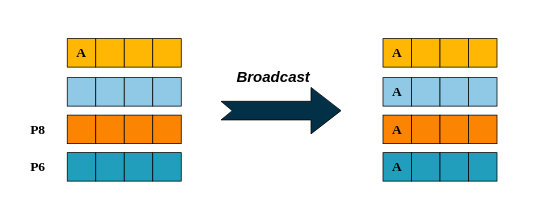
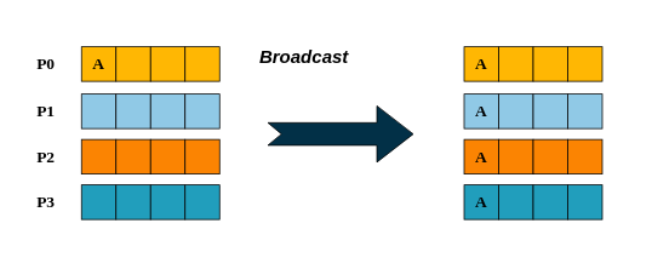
+ <mxCell id="19" value="&lt;font style=&quot;font-size: 18px;&quot; face=&quot;Times New Roman&quot;&gt;&lt;b&gt;P0&lt;/b&gt;&lt;/font&gt;" style="text;html=1;strokeColor=none;fillColor=none;align=center;verticalAlign=middle;whiteSpace=wrap;rounded=0;fontColor=#000000;" parent="1" vertex="1"><mxGeometry x="20" y="55" width="60" height="30" as="geometry" /></mxCell>
- <mxCell id="24" value="&lt;font style=&quot;font-size: 20px;&quot;&gt;&lt;b style=&quot;&quot;&gt;&lt;i style=&quot;&quot;&gt;Broadcast&lt;/i&gt;&lt;/b&gt;&lt;/font&gt;" style="text;html=1;strokeColor=none;fillColor=none;align=center;verticalAlign=middle;whiteSpace=wrap;rounded=0;" parent="1" vertex="1"><mxGeometry x="297" y="86" width="134" height="30" as="geometry" /></mxCell>
+ <mxCell id="24" value="&lt;font style=&quot;font-size: 20px;&quot;&gt;&lt;b style=&quot;&quot;&gt;&lt;i style=&quot;&quot;&gt;Broadcast&lt;/i&gt;&lt;/b&gt;&lt;/font&gt;" style="text;html=1;strokeColor=none;fillColor=none;align=center;verticalAlign=middle;whiteSpace=wrap;rounded=0;" parent="1" vertex="1"><mxGeometry x="267" y="46" width="134" height="30" as="geometry" /></mxCell>
+ <mxCell id="20" value="&lt;font style=&quot;font-size: 18px;&quot; face=&quot;Times New Roman&quot;&gt;&lt;b&gt;P1&lt;/b&gt;&lt;/font&gt;" style="text;html=1;strokeColor=none;fillColor=none;align=center;verticalAlign=middle;whiteSpace=wrap;rounded=0;fontColor=#000000;" parent="1" vertex="1"><mxGeometry x="20" y="107" width="60" height="30" as="geometry" /></mxCell>
- <mxCell id="21" value="&lt;font style=&quot;font-size: 18px;&quot; face=&quot;Times New Roman&quot;&gt;&lt;b&gt;P8&lt;/b&gt;&lt;/font&gt;" style="text;html=1;strokeColor=none;fillColor=none;align=center;verticalAlign=middle;whiteSpace=wrap;rounded=0;fontColor=#000000;" parent="1" vertex="1"><mxGeometry x="20" y="157" width="60" height="30" as="geometry" /></mxCell>
+ <mxCell id="21" value="&lt;font style=&quot;font-size: 18px;&quot; face=&quot;Times New Roman&quot;&gt;&lt;b&gt;P2&lt;/b&gt;&lt;/font&gt;" style="text;html=1;strokeColor=none;fillColor=none;align=center;verticalAlign=middle;whiteSpace=wrap;rounded=0;fontColor=#000000;" parent="1" vertex="1"><mxGeometry x="20" y="157" width="60" height="30" as="geometry" /></mxCell>
- <mxCell id="22" value="&lt;font style=&quot;font-size: 18px;&quot; face=&quot;Times New Roman&quot;&gt;&lt;b&gt;P6&lt;/b&gt;&lt;/font&gt;" style="text;html=1;strokeColor=none;fillColor=none;align=center;verticalAlign=middle;whiteSpace=wrap;rounded=0;fontColor=#000000;" parent="1" vertex="1"><mxGeometry x="20" y="207" width="60" height="30" as="geometry" /></mxCell>
+ <mxCell id="22" value="&lt;font style=&quot;font-size: 18px;&quot; face=&quot;Times New Roman&quot;&gt;&lt;b&gt;P3&lt;/b&gt;&lt;/font&gt;" style="text;html=1;strokeColor=none;fillColor=none;align=center;verticalAlign=middle;whiteSpace=wrap;rounded=0;fontColor=#000000;" parent="1" vertex="1"><mxGeometry x="20" y="207" width="60" height="30" as="geometry" /></mxCell>
